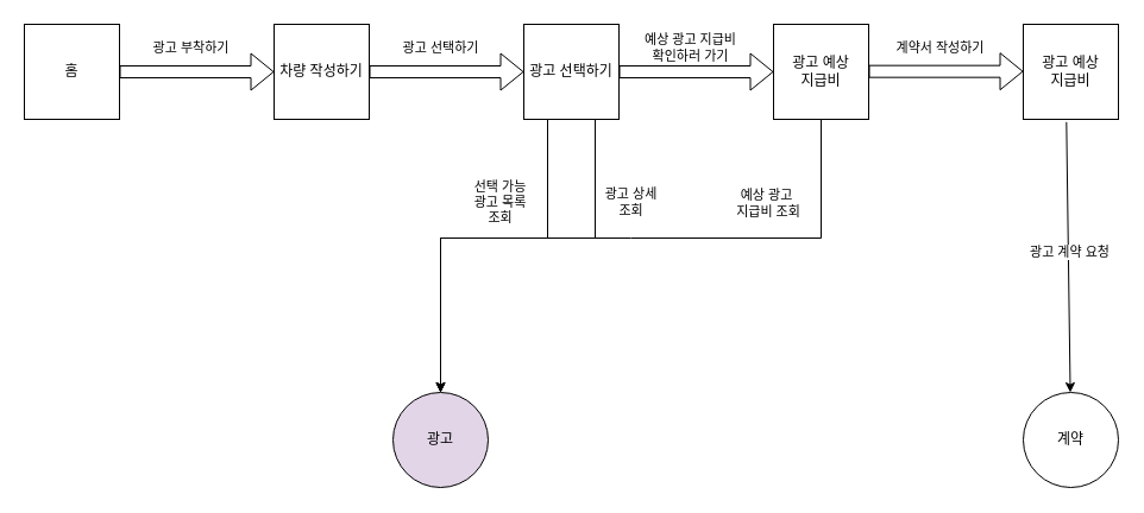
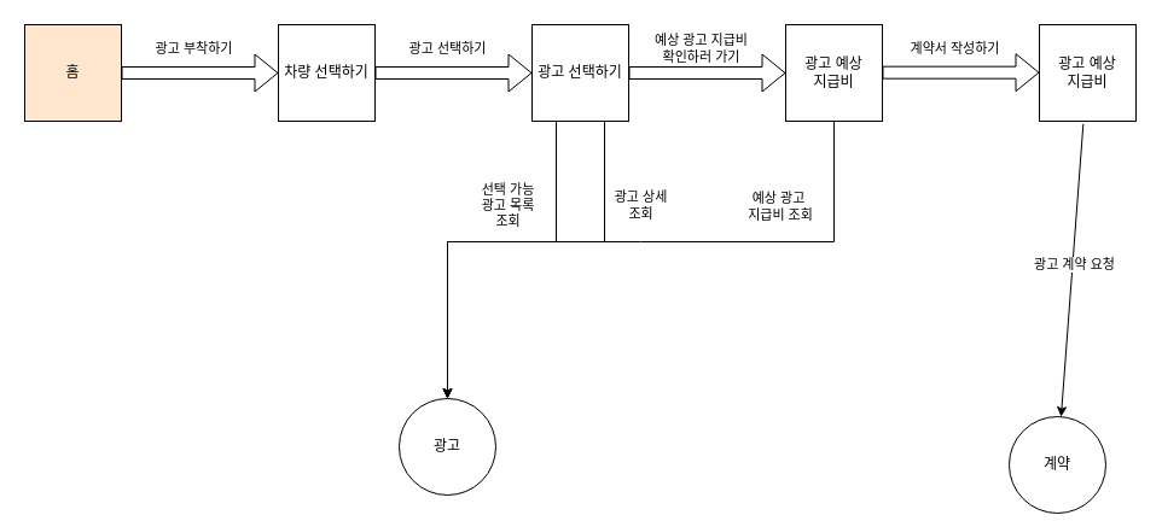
- <mxCell id="2" value="홈" style="whiteSpace=wrap;html=1;aspect=fixed;" vertex="1" parent="1"><mxGeometry x="20" y="20" width="80" height="80" as="geometry" /></mxCell>
+ <mxCell id="2" value="홈" style="whiteSpace=wrap;html=1;aspect=fixed;fillColor=#ffe6cc;" vertex="1" parent="1"><mxGeometry x="20" y="20" width="80" height="80" as="geometry" /></mxCell>
- <mxCell id="3" value="차량 작성하기" style="whiteSpace=wrap;html=1;aspect=fixed;" vertex="1" parent="1"><mxGeometry x="230" y="20" width="80" height="80" as="geometry" /></mxCell>
+ <mxCell id="3" value="차량 선택하기" style="whiteSpace=wrap;html=1;aspect=fixed;" vertex="1" parent="1"><mxGeometry x="230" y="20" width="80" height="80" as="geometry" /></mxCell>
- <mxCell id="7" value="광고" style="ellipse;whiteSpace=wrap;html=1;aspect=fixed;fillColor=#e1d5e7;" vertex="1" parent="1"><mxGeometry x="330" y="330" width="80" height="80" as="geometry" /></mxCell>
+ <mxCell id="7" value="광고" style="ellipse;whiteSpace=wrap;html=1;aspect=fixed;" vertex="1" parent="1"><mxGeometry x="330" y="330" width="80" height="80" as="geometry" /></mxCell>
- <mxCell id="16" value="계약" style="ellipse;whiteSpace=wrap;html=1;aspect=fixed;" vertex="1" parent="1"><mxGeometry x="860" y="330" width="80" height="80" as="geometry" /></mxCell>
+ <mxCell id="16" value="계약" style="ellipse;whiteSpace=wrap;html=1;aspect=fixed;" vertex="1" parent="1"><mxGeometry x="835" y="345" width="80" height="80" as="geometry" /></mxCell>
